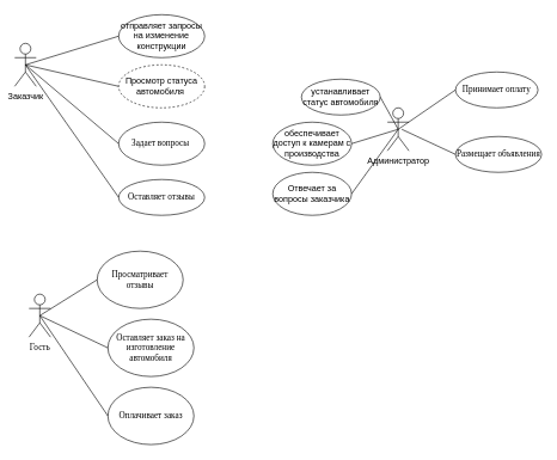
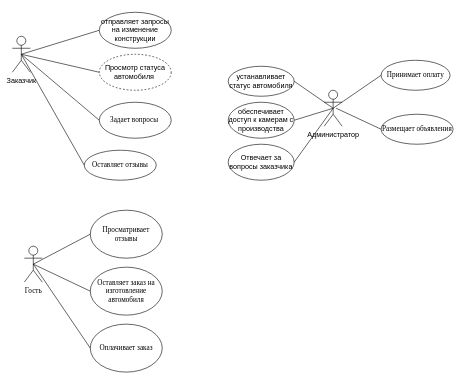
- <mxCell id="6" value="устанавливает статус автомобиля" style="ellipse;whiteSpace=wrap;html=1;" vertex="1" parent="1"><mxGeometry x="420" y="110" width="110" height="50" as="geometry" /></mxCell>
+ <mxCell id="6" value="устанавливает статус автомобиля" style="ellipse;whiteSpace=wrap;html=1;" vertex="1" parent="1"><mxGeometry x="380" y="110" width="110" height="50" as="geometry" /></mxCell>
- <mxCell id="23" value="Оставляет отзывы" style="ellipse;whiteSpace=wrap;html=1;fontFamily=Times New Roman;" vertex="1" parent="1"><mxGeometry x="165" y="250" width="120" height="50" as="geometry" /></mxCell>
+ <mxCell id="23" value="Оставляет отзывы" style="ellipse;whiteSpace=wrap;html=1;fontFamily=Times New Roman;" vertex="1" parent="1"><mxGeometry x="140" y="250" width="120" height="50" as="geometry" /></mxCell>
- <mxCell id="11" value="Просматривает отзывы" style="ellipse;whiteSpace=wrap;html=1;fontFamily=Times New Roman;" vertex="1" parent="1"><mxGeometry x="135" y="350" width="120" height="80" as="geometry" /></mxCell>
+ <mxCell id="11" value="Просматривает отзывы" style="ellipse;whiteSpace=wrap;html=1;fontFamily=Times New Roman;" vertex="1" parent="1"><mxGeometry x="150" y="350" width="120" height="80" as="geometry" /></mxCell>
